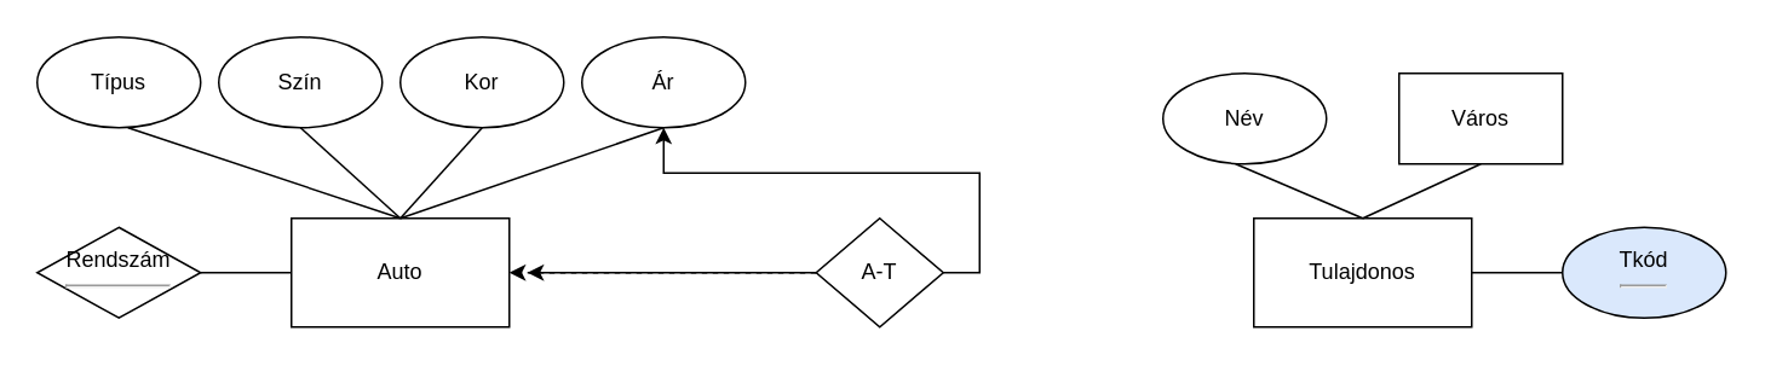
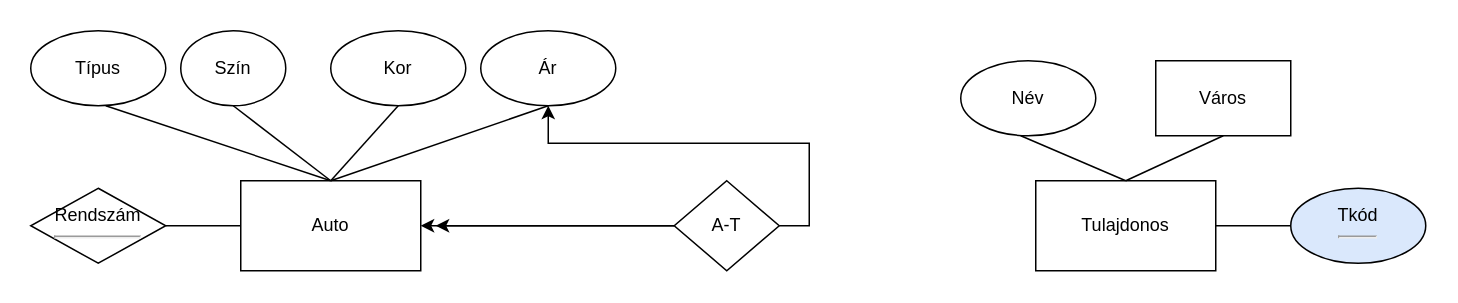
- <mxCell id="5" value="Szín" style="ellipse;whiteSpace=wrap;html=1;" parent="1" vertex="1"><mxGeometry x="120" y="20" width="90" height="50" as="geometry" /></mxCell>
+ <mxCell id="5" value="Szín" style="ellipse;whiteSpace=wrap;html=1;" parent="1" vertex="1"><mxGeometry x="120" y="20" width="70" height="50" as="geometry" /></mxCell>
- <mxCell id="13" style="edgeStyle=orthogonalEdgeStyle;rounded=0;orthogonalLoop=1;jettySize=auto;html=1;exitX=0;exitY=0.5;exitDx=0;exitDy=0;entryX=1;entryY=0.5;entryDx=0;entryDy=0;dashed=1;" parent="1" source="16" target="2" edge="1"><mxGeometry relative="1" as="geometry" /></mxCell>
+ <mxCell id="13" style="edgeStyle=orthogonalEdgeStyle;rounded=0;orthogonalLoop=1;jettySize=auto;html=1;exitX=0;exitY=0.5;exitDx=0;exitDy=0;entryX=1;entryY=0.5;entryDx=0;entryDy=0;" parent="1" source="16" target="2" edge="1"><mxGeometry relative="1" as="geometry" /></mxCell>
